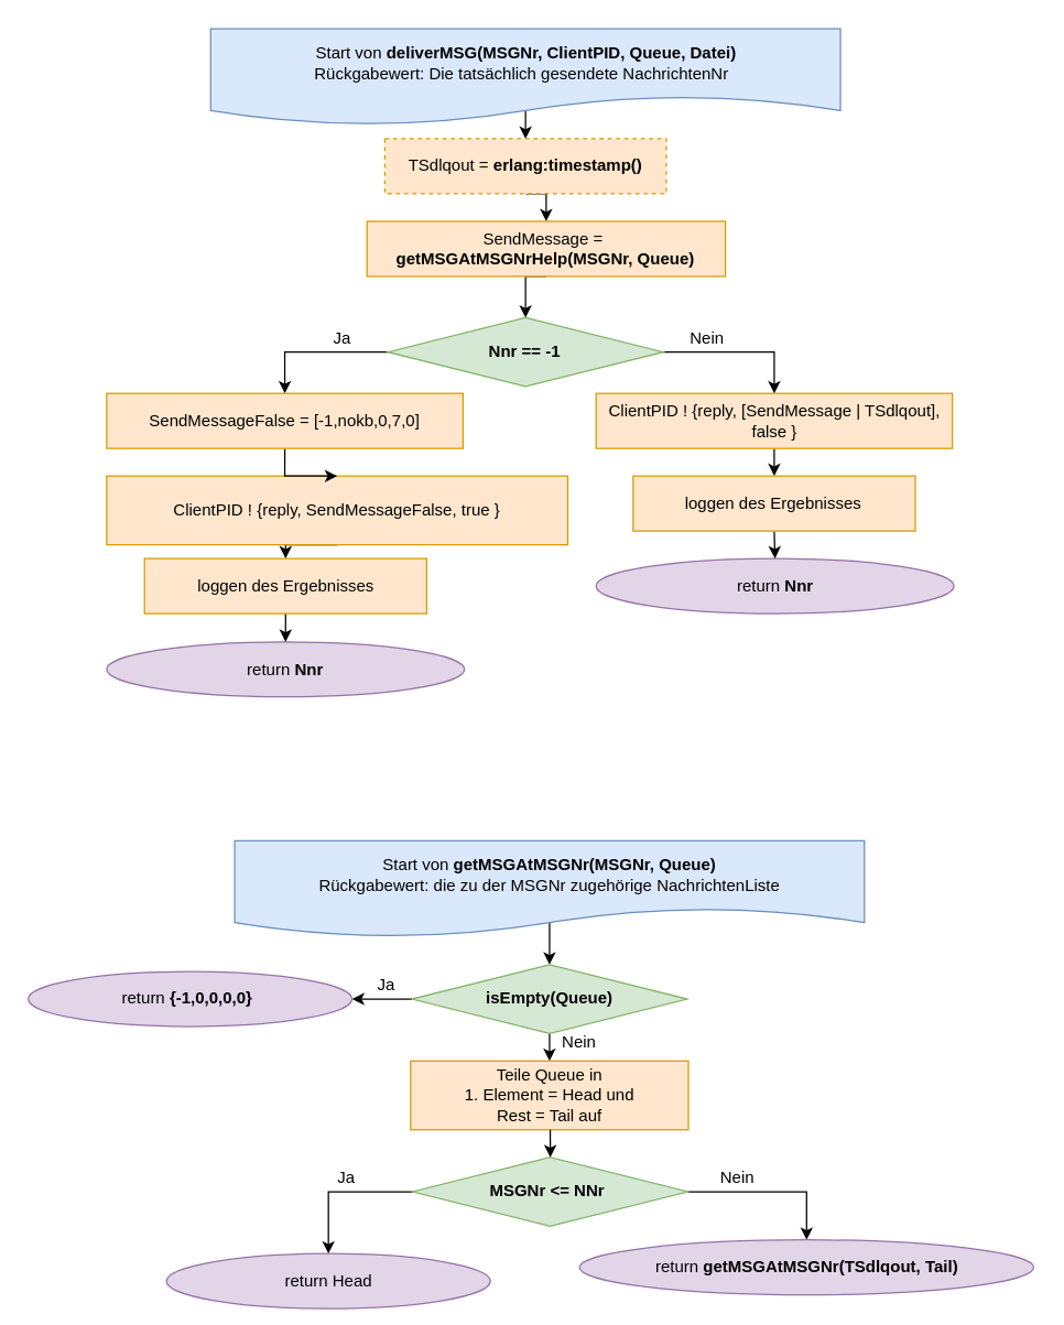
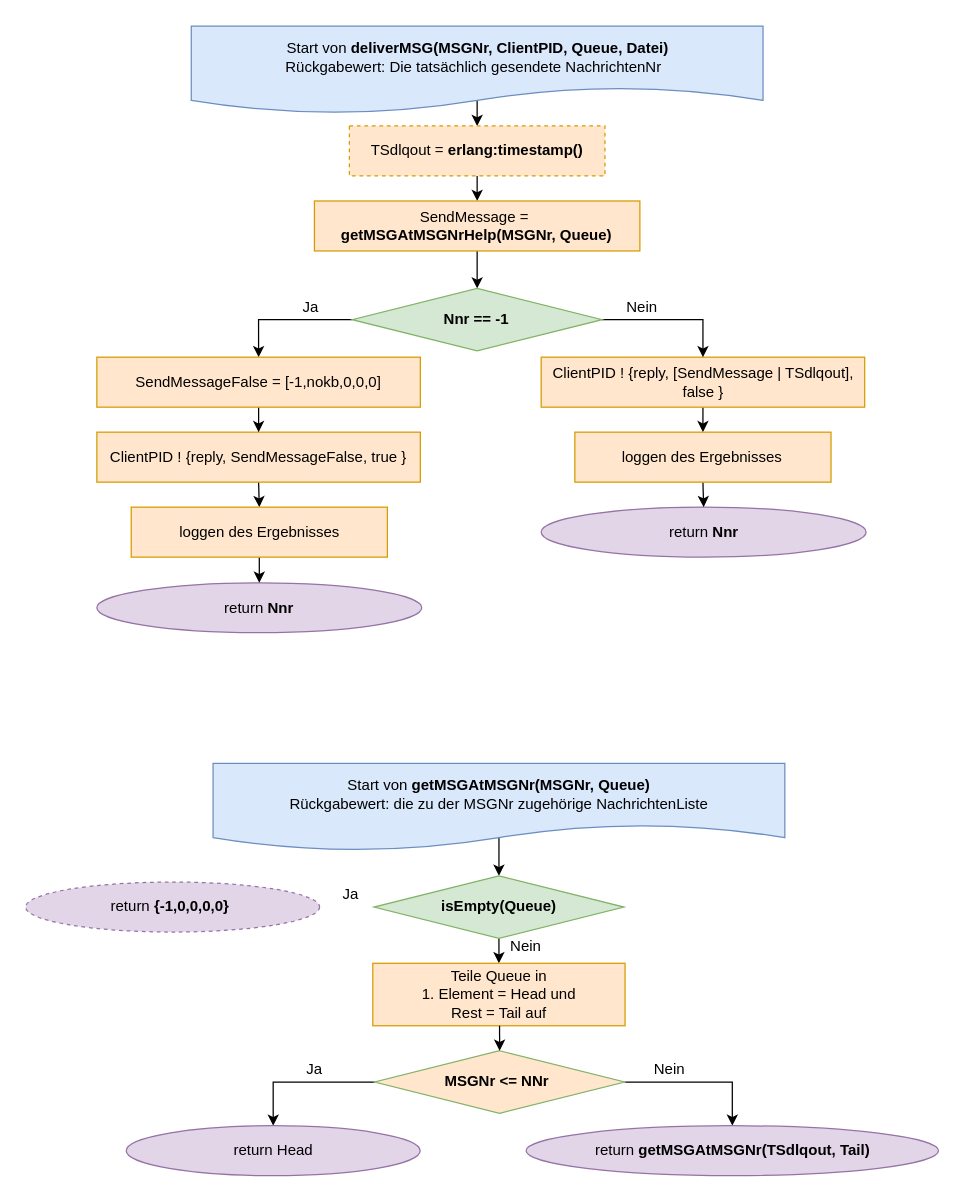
- <mxCell id="7" value="SendMessage =&amp;nbsp;&lt;br&gt;&lt;b&gt;getMSGAtMSGNrHelp(MSGNr, Queue)&lt;/b&gt;" style="rounded=0;whiteSpace=wrap;html=1;fillColor=#ffe6cc;strokeColor=#d79b00;" parent="1" vertex="1"><mxGeometry x="266.1" y="160" width="260.44" height="40" as="geometry" /></mxCell>
+ <mxCell id="7" value="SendMessage =&amp;nbsp;&lt;br&gt;&lt;b&gt;getMSGAtMSGNrHelp(MSGNr, Queue)&lt;/b&gt;" style="rounded=0;whiteSpace=wrap;html=1;fillColor=#ffe6cc;strokeColor=#d79b00;" parent="1" vertex="1"><mxGeometry x="251.1" y="160" width="260.44" height="40" as="geometry" /></mxCell>
- <mxCell id="32" value="SendMessageFalse = [-1,nokb,0,7,0]" style="rounded=0;whiteSpace=wrap;html=1;fillColor=#ffe6cc;strokeColor=#d79b00;" parent="1" vertex="1"><mxGeometry x="77" y="285" width="258.87" height="40" as="geometry" /></mxCell>
+ <mxCell id="32" value="SendMessageFalse = [-1,nokb,0,0,0]" style="rounded=0;whiteSpace=wrap;html=1;fillColor=#ffe6cc;strokeColor=#d79b00;" parent="1" vertex="1"><mxGeometry x="77" y="285" width="258.87" height="40" as="geometry" /></mxCell>
- <mxCell id="30" value="ClientPID ! {reply, SendMessageFalse, true }" style="rounded=0;whiteSpace=wrap;html=1;fillColor=#ffe6cc;strokeColor=#d79b00;" parent="1" vertex="1"><mxGeometry x="77" y="345" width="335" height="50" as="geometry" /></mxCell>
+ <mxCell id="30" value="ClientPID ! {reply, SendMessageFalse, true }" style="rounded=0;whiteSpace=wrap;html=1;fillColor=#ffe6cc;strokeColor=#d79b00;" parent="1" vertex="1"><mxGeometry x="77" y="345" width="258.87" height="40" as="geometry" /></mxCell>
- <mxCell id="17" value="return &lt;b&gt;{-1,0,0,0,0}&lt;/b&gt;&amp;nbsp;" style="ellipse;whiteSpace=wrap;html=1;rounded=0;fillColor=#e1d5e7;strokeColor=#9673a6;" parent="1" vertex="1"><mxGeometry x="20" y="705" width="235.23" height="40" as="geometry" /></mxCell>
+ <mxCell id="17" value="return &lt;b&gt;{-1,0,0,0,0}&lt;/b&gt;&amp;nbsp;" style="ellipse;whiteSpace=wrap;html=1;rounded=0;fillColor=#e1d5e7;strokeColor=#9673a6;dashed=1;" parent="1" vertex="1"><mxGeometry x="20" y="705" width="235.23" height="40" as="geometry" /></mxCell>
- <mxCell id="13" style="edgeStyle=orthogonalEdgeStyle;rounded=0;orthogonalLoop=1;jettySize=auto;html=1;exitX=0;exitY=0.5;exitDx=0;exitDy=0;entryX=1;entryY=0.5;entryDx=0;entryDy=0;" parent="1" source="15" target="17" edge="1"><mxGeometry relative="1" as="geometry" /></mxCell>
- <mxCell id="20" value="MSGNr &amp;lt;= NNr&amp;nbsp;" style="rhombus;whiteSpace=wrap;html=1;rounded=0;fillColor=#d5e8d4;strokeColor=#82b366;fontStyle=1" parent="1" vertex="1"><mxGeometry x="299.32" y="840" width="200" height="50" as="geometry" /></mxCell>
+ <mxCell id="20" value="MSGNr &amp;lt;= NNr&amp;nbsp;" style="rhombus;whiteSpace=wrap;html=1;rounded=0;fillColor=#ffe6cc;strokeColor=#82b366;fontStyle=1;" parent="1" vertex="1"><mxGeometry x="299.32" y="840" width="200" height="50" as="geometry" /></mxCell>
- <mxCell id="22" value="return Head" style="ellipse;whiteSpace=wrap;html=1;rounded=0;fillColor=#e1d5e7;strokeColor=#9673a6;" parent="1" vertex="1"><mxGeometry x="120.5" y="910" width="235.23" height="40" as="geometry" /></mxCell>
+ <mxCell id="22" value="return Head" style="ellipse;whiteSpace=wrap;html=1;rounded=0;fillColor=#e1d5e7;strokeColor=#9673a6;" parent="1" vertex="1"><mxGeometry x="100.5" y="900" width="235.23" height="40" as="geometry" /></mxCell>
